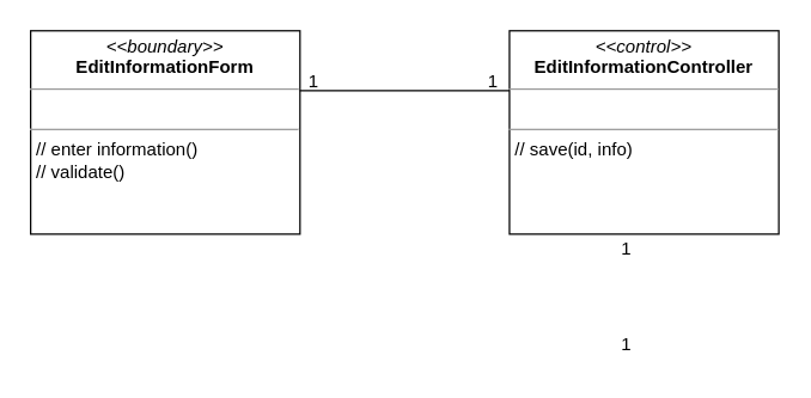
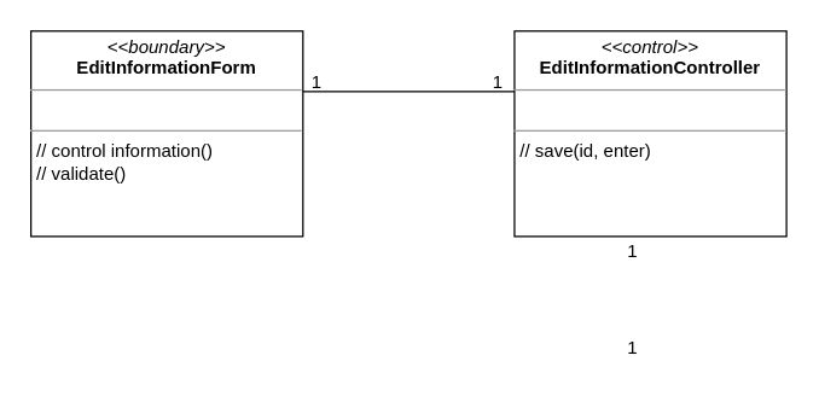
- <mxCell id="3" value="&lt;p style=&quot;margin: 0px ; margin-top: 4px ; text-align: center&quot;&gt;&lt;i&gt;&amp;lt;&amp;lt;control&amp;gt;&amp;gt;&lt;/i&gt;&lt;br&gt;&lt;b&gt;EditInformationController&lt;/b&gt;&lt;/p&gt;&lt;hr size=&quot;1&quot;&gt;&lt;p style=&quot;margin: 0px ; margin-left: 4px&quot;&gt;&lt;font style=&quot;font-size: 6px&quot;&gt;&lt;br&gt;&lt;/font&gt;&lt;/p&gt;&lt;hr size=&quot;1&quot;&gt;&lt;p style=&quot;margin: 0px ; margin-left: 4px&quot;&gt;// save(id, info)&lt;/p&gt;" style="verticalAlign=top;align=left;overflow=fill;fontSize=12;fontFamily=Helvetica;html=1;fillColor=#ffffff;" parent="1" vertex="1"><mxGeometry x="340" y="20" width="180" height="136" as="geometry" /></mxCell>
+ <mxCell id="3" value="&lt;p style=&quot;margin: 0px ; margin-top: 4px ; text-align: center&quot;&gt;&lt;i&gt;&amp;lt;&amp;lt;control&amp;gt;&amp;gt;&lt;/i&gt;&lt;br&gt;&lt;b&gt;EditInformationController&lt;/b&gt;&lt;/p&gt;&lt;hr size=&quot;1&quot;&gt;&lt;p style=&quot;margin: 0px ; margin-left: 4px&quot;&gt;&lt;font style=&quot;font-size: 6px&quot;&gt;&lt;br&gt;&lt;/font&gt;&lt;/p&gt;&lt;hr size=&quot;1&quot;&gt;&lt;p style=&quot;margin: 0px ; margin-left: 4px&quot;&gt;// save(id, enter)&lt;/p&gt;" style="verticalAlign=top;align=left;overflow=fill;fontSize=12;fontFamily=Helvetica;html=1;fillColor=#ffffff;" parent="1" vertex="1"><mxGeometry x="340" y="20" width="180" height="136" as="geometry" /></mxCell>
- <mxCell id="2" value="&lt;p style=&quot;margin: 0px ; margin-top: 4px ; text-align: center&quot;&gt;&lt;i&gt;&amp;lt;&amp;lt;boundary&amp;gt;&amp;gt;&lt;/i&gt;&lt;br&gt;&lt;b&gt;EditInformationForm&lt;/b&gt;&lt;/p&gt;&lt;hr size=&quot;1&quot;&gt;&lt;p style=&quot;margin: 0px ; margin-left: 4px&quot;&gt;&lt;font style=&quot;font-size: 6px&quot;&gt;&lt;br&gt;&lt;/font&gt;&lt;/p&gt;&lt;hr size=&quot;1&quot;&gt;&lt;p style=&quot;margin: 0px ; margin-left: 4px&quot;&gt;// enter information()&lt;/p&gt;&lt;p style=&quot;margin: 0px ; margin-left: 4px&quot;&gt;// validate()&lt;/p&gt;" style="verticalAlign=top;align=left;overflow=fill;fontSize=12;fontFamily=Helvetica;html=1;fillColor=#ffffff;" parent="1" vertex="1"><mxGeometry x="20" y="20" width="180" height="136" as="geometry" /></mxCell>
+ <mxCell id="2" value="&lt;p style=&quot;margin: 0px ; margin-top: 4px ; text-align: center&quot;&gt;&lt;i&gt;&amp;lt;&amp;lt;boundary&amp;gt;&amp;gt;&lt;/i&gt;&lt;br&gt;&lt;b&gt;EditInformationForm&lt;/b&gt;&lt;/p&gt;&lt;hr size=&quot;1&quot;&gt;&lt;p style=&quot;margin: 0px ; margin-left: 4px&quot;&gt;&lt;font style=&quot;font-size: 6px&quot;&gt;&lt;br&gt;&lt;/font&gt;&lt;/p&gt;&lt;hr size=&quot;1&quot;&gt;&lt;p style=&quot;margin: 0px ; margin-left: 4px&quot;&gt;// control information()&lt;/p&gt;&lt;p style=&quot;margin: 0px ; margin-left: 4px&quot;&gt;// validate()&lt;/p&gt;" style="verticalAlign=top;align=left;overflow=fill;fontSize=12;fontFamily=Helvetica;html=1;fillColor=#ffffff;" parent="1" vertex="1"><mxGeometry x="20" y="20" width="180" height="136" as="geometry" /></mxCell>
